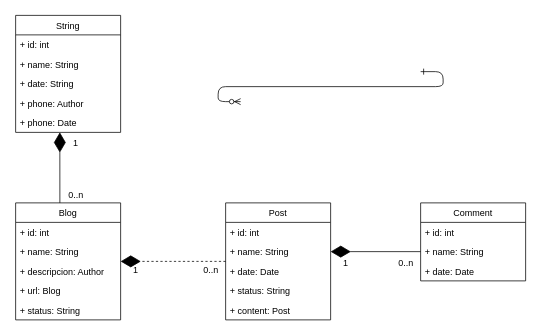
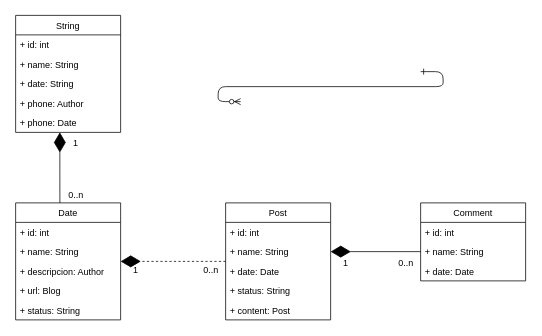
- <mxCell id="9" value="Blog" style="swimlane;fontStyle=0;childLayout=stackLayout;horizontal=1;startSize=26;fillColor=none;horizontalStack=0;resizeParent=1;resizeParentMax=0;resizeLast=0;collapsible=1;marginBottom=0;" vertex="1" parent="1"><mxGeometry x="20" y="270" width="140" height="156" as="geometry" /></mxCell>
+ <mxCell id="9" value="Date" style="swimlane;fontStyle=0;childLayout=stackLayout;horizontal=1;startSize=26;fillColor=none;horizontalStack=0;resizeParent=1;resizeParentMax=0;resizeLast=0;collapsible=1;marginBottom=0;" vertex="1" parent="1"><mxGeometry x="20" y="270" width="140" height="156" as="geometry" /></mxCell>
